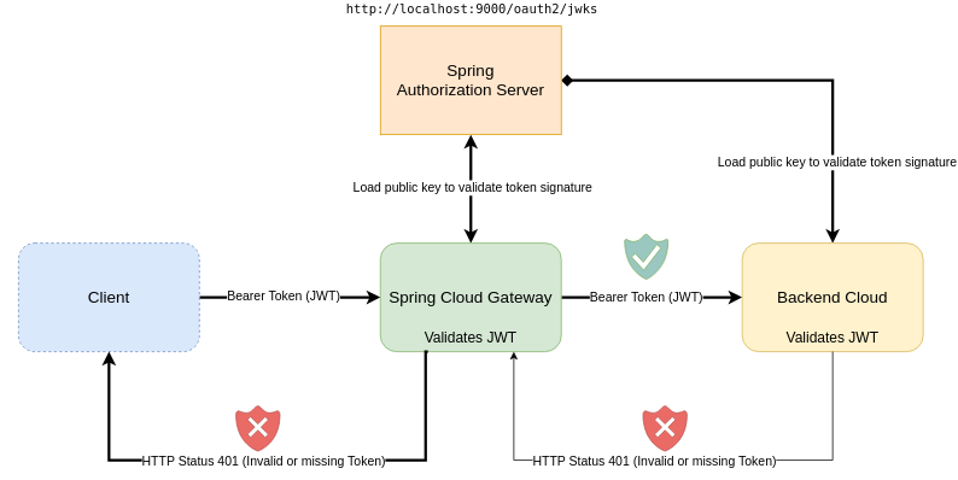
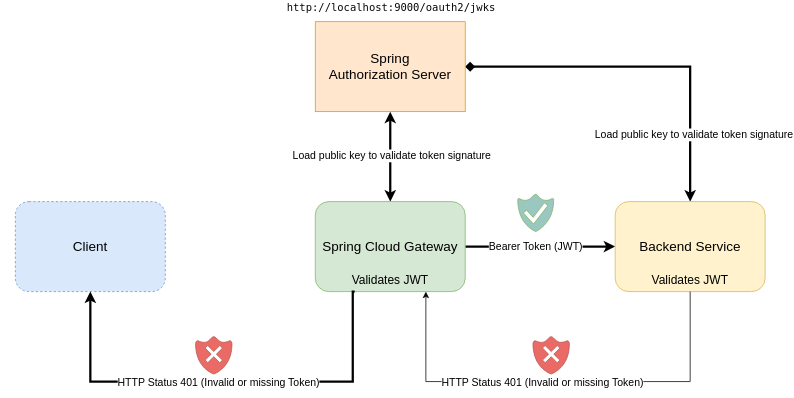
- <mxCell id="8" style="edgeStyle=orthogonalEdgeStyle;rounded=0;orthogonalLoop=1;jettySize=auto;html=1;entryX=0;entryY=0.5;entryDx=0;entryDy=0;strokeWidth=3;" edge="1" parent="1" source="10" target="7"><mxGeometry relative="1" as="geometry" /></mxCell>
- <mxCell id="9" value="&lt;font style=&quot;font-size: 14px;&quot;&gt;Bearer Token (JWT)&lt;/font&gt;" style="edgeLabel;html=1;align=center;verticalAlign=middle;resizable=0;points=[];" vertex="1" connectable="0" parent="8"><mxGeometry x="-0.083" y="2" relative="1" as="geometry"><mxPoint as="offset" /></mxGeometry></mxCell>
- <mxCell id="13" value="&lt;font style=&quot;font-size: 18px;&quot;&gt;Backend Cloud&lt;/font&gt;" style="rounded=1;whiteSpace=wrap;html=1;fillColor=#fff2cc;strokeColor=#d6b656;" vertex="1" parent="1"><mxGeometry x="820" y="260" width="200" height="120" as="geometry" /></mxCell>
+ <mxCell id="13" value="&lt;font style=&quot;font-size: 18px;&quot;&gt;Backend Service&lt;/font&gt;" style="rounded=1;whiteSpace=wrap;html=1;fillColor=#fff2cc;strokeColor=#d6b656;" vertex="1" parent="1"><mxGeometry x="820" y="260" width="200" height="120" as="geometry" /></mxCell>
